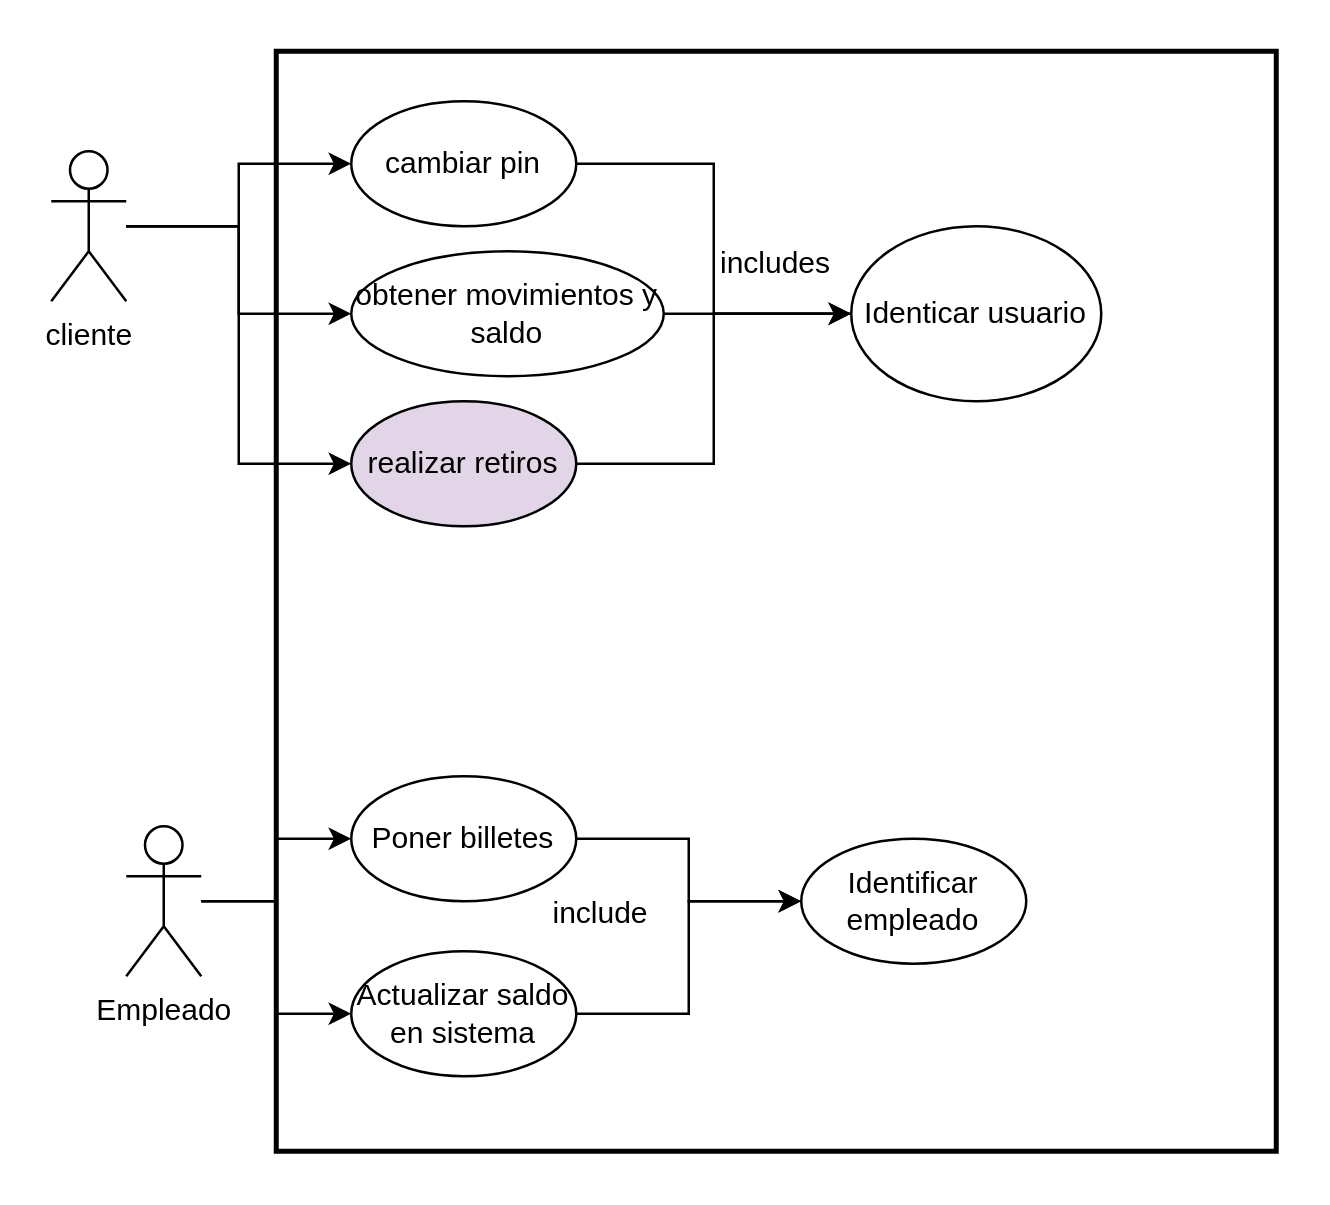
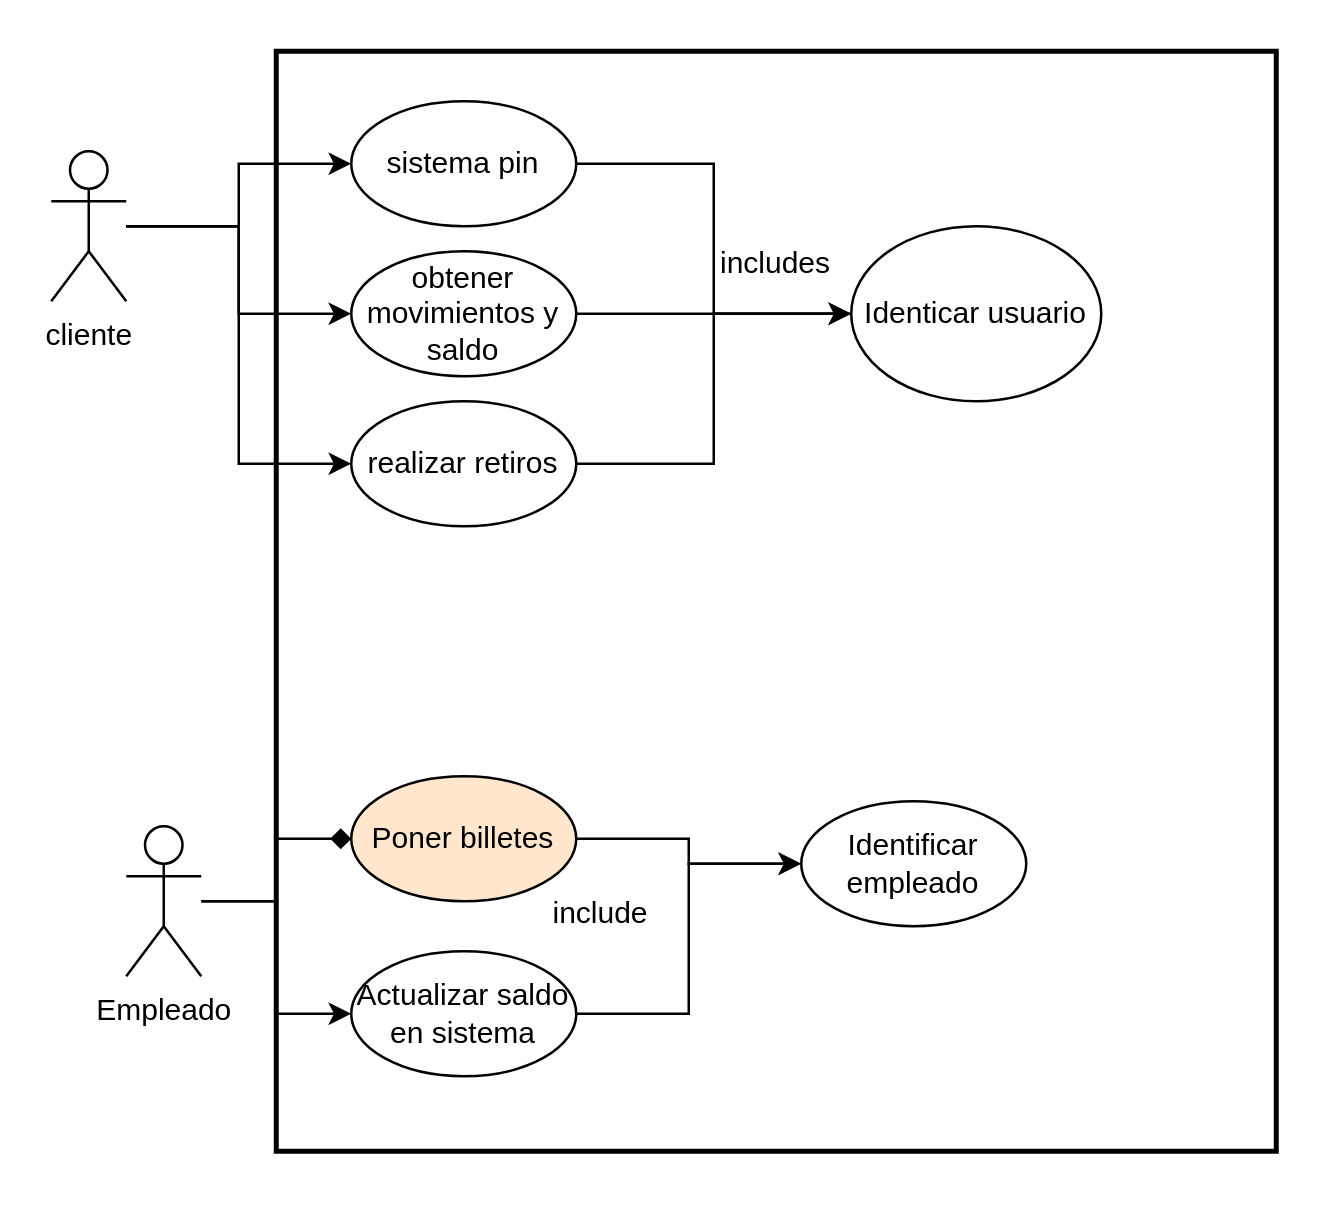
- <mxCell id="12" value="cambiar pin" style="ellipse;whiteSpace=wrap;html=1;" vertex="1" parent="1"><mxGeometry x="140" y="40" width="90" height="50" as="geometry" /></mxCell>
+ <mxCell id="12" value="sistema pin" style="ellipse;whiteSpace=wrap;html=1;" vertex="1" parent="1"><mxGeometry x="140" y="40" width="90" height="50" as="geometry" /></mxCell>
- <mxCell id="14" value="obtener movimientos y saldo" style="ellipse;whiteSpace=wrap;html=1;" vertex="1" parent="1"><mxGeometry x="140" y="100" width="125" height="50" as="geometry" /></mxCell>
+ <mxCell id="14" value="obtener movimientos y saldo" style="ellipse;whiteSpace=wrap;html=1;" vertex="1" parent="1"><mxGeometry x="140" y="100" width="90" height="50" as="geometry" /></mxCell>
- <mxCell id="16" value="realizar retiros" style="ellipse;whiteSpace=wrap;html=1;fillColor=#e1d5e7;" vertex="1" parent="1"><mxGeometry x="140" y="160" width="90" height="50" as="geometry" /></mxCell>
+ <mxCell id="16" value="realizar retiros" style="ellipse;whiteSpace=wrap;html=1;" vertex="1" parent="1"><mxGeometry x="140" y="160" width="90" height="50" as="geometry" /></mxCell>
- <mxCell id="7" style="edgeStyle=orthogonalEdgeStyle;rounded=0;orthogonalLoop=1;jettySize=auto;html=1;entryX=0;entryY=0.5;entryDx=0;entryDy=0;" edge="1" parent="1" source="9" target="19"><mxGeometry relative="1" as="geometry" /></mxCell>
+ <mxCell id="7" style="edgeStyle=orthogonalEdgeStyle;rounded=0;orthogonalLoop=1;jettySize=auto;html=1;entryX=0;entryY=0.5;entryDx=0;entryDy=0;endArrow=diamond;" edge="1" parent="1" source="9" target="19"><mxGeometry relative="1" as="geometry" /></mxCell>
- <mxCell id="19" value="Poner billetes" style="ellipse;whiteSpace=wrap;html=1;" vertex="1" parent="1"><mxGeometry x="140" y="310" width="90" height="50" as="geometry" /></mxCell>
+ <mxCell id="19" value="Poner billetes" style="ellipse;whiteSpace=wrap;html=1;fillColor=#ffe6cc;" vertex="1" parent="1"><mxGeometry x="140" y="310" width="90" height="50" as="geometry" /></mxCell>
- <mxCell id="20" value="Identificar empleado" style="ellipse;whiteSpace=wrap;html=1;" vertex="1" parent="1"><mxGeometry x="320" y="335" width="90" height="50" as="geometry" /></mxCell>
+ <mxCell id="20" value="Identificar empleado" style="ellipse;whiteSpace=wrap;html=1;" vertex="1" parent="1"><mxGeometry x="320" y="320" width="90" height="50" as="geometry" /></mxCell>
